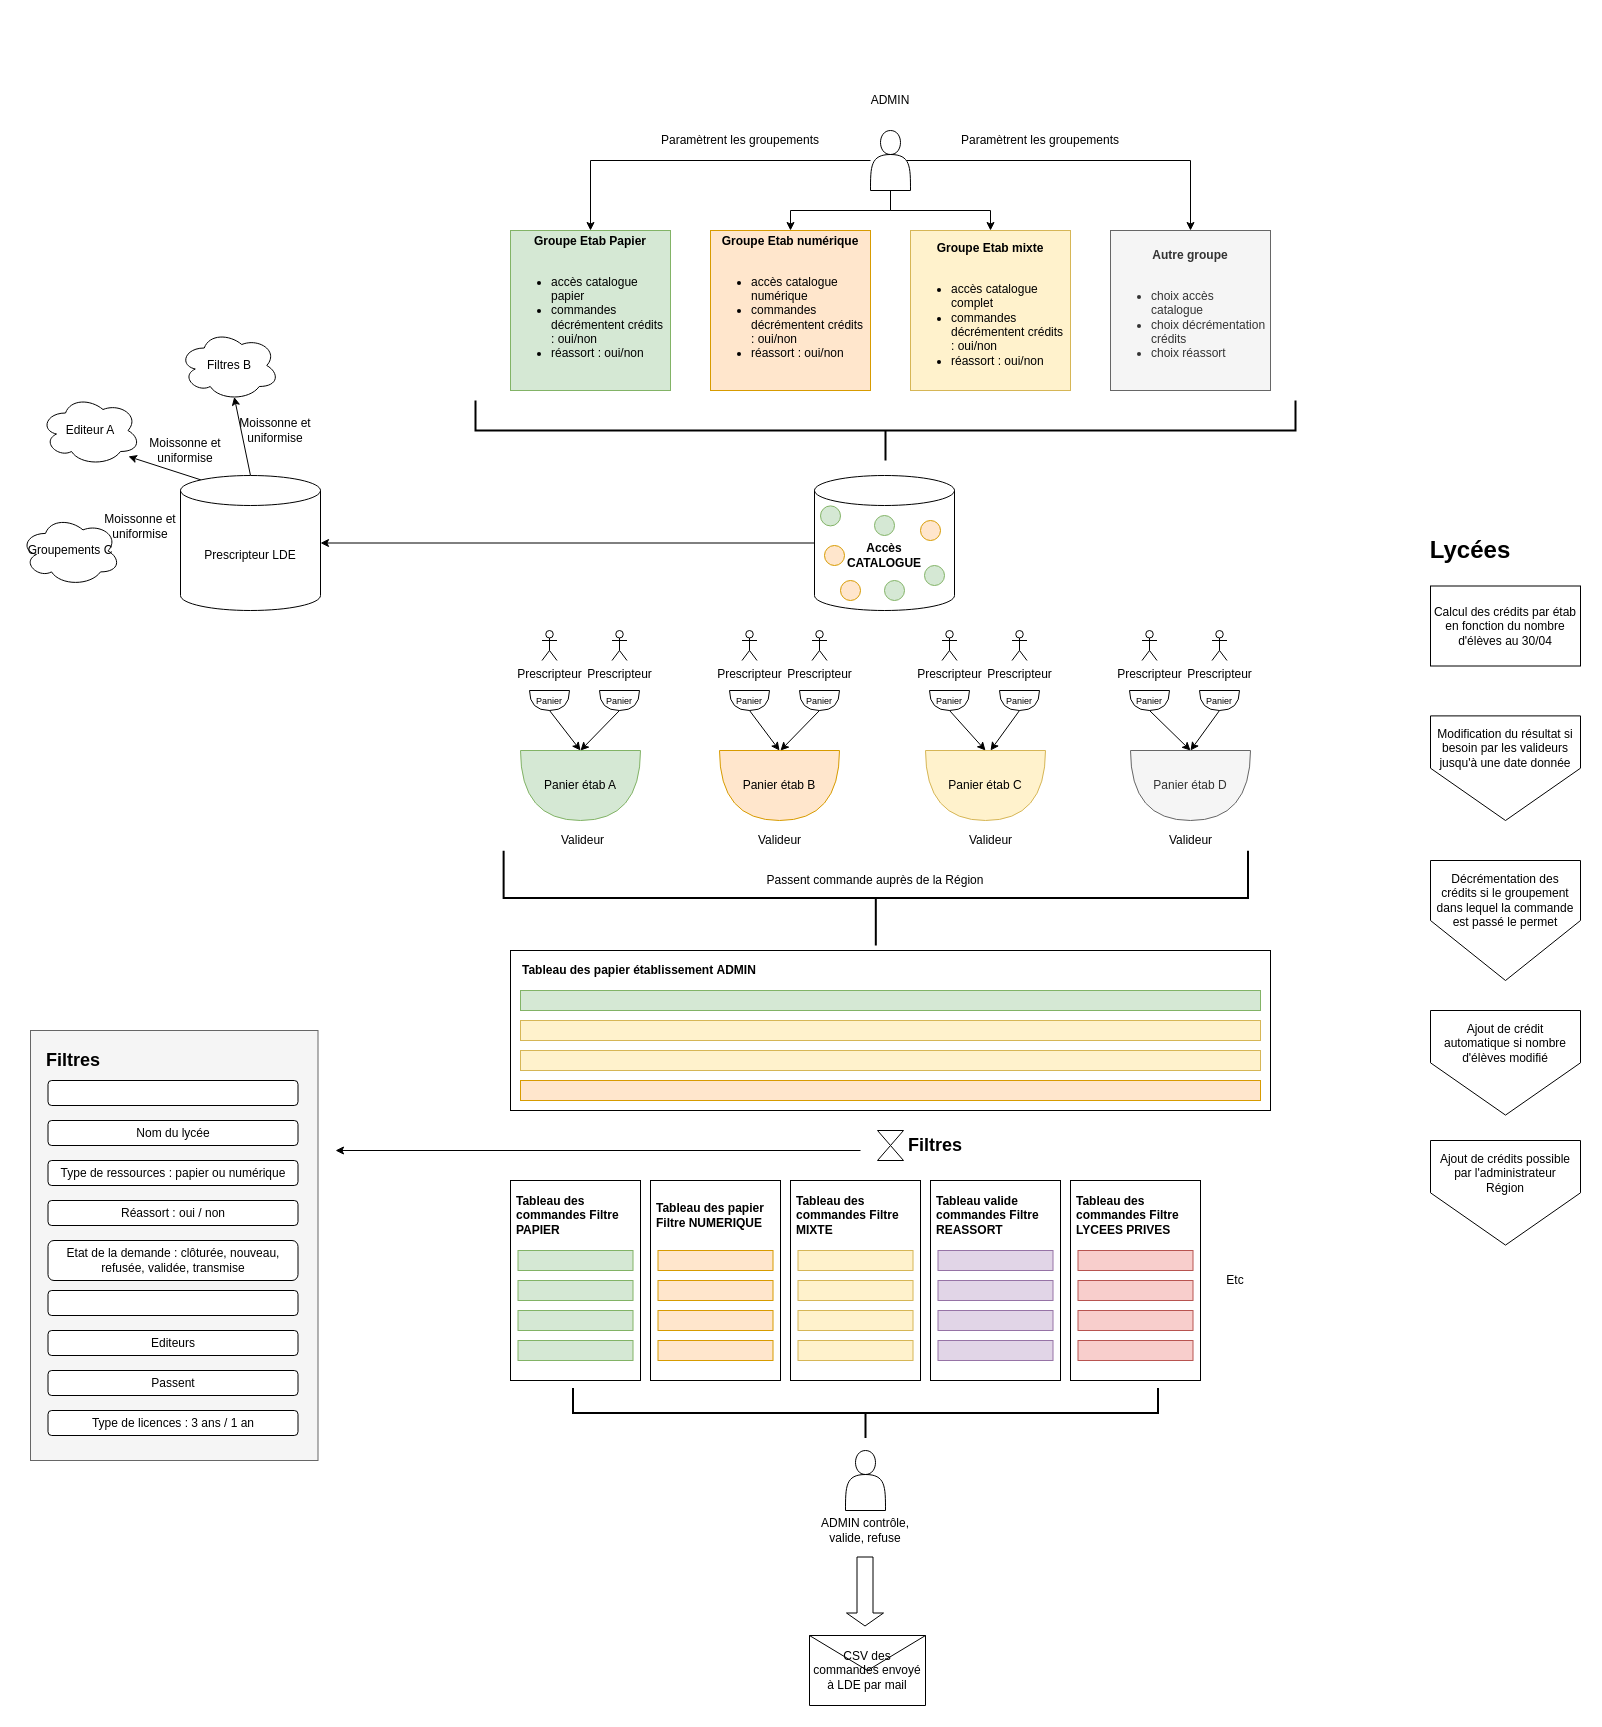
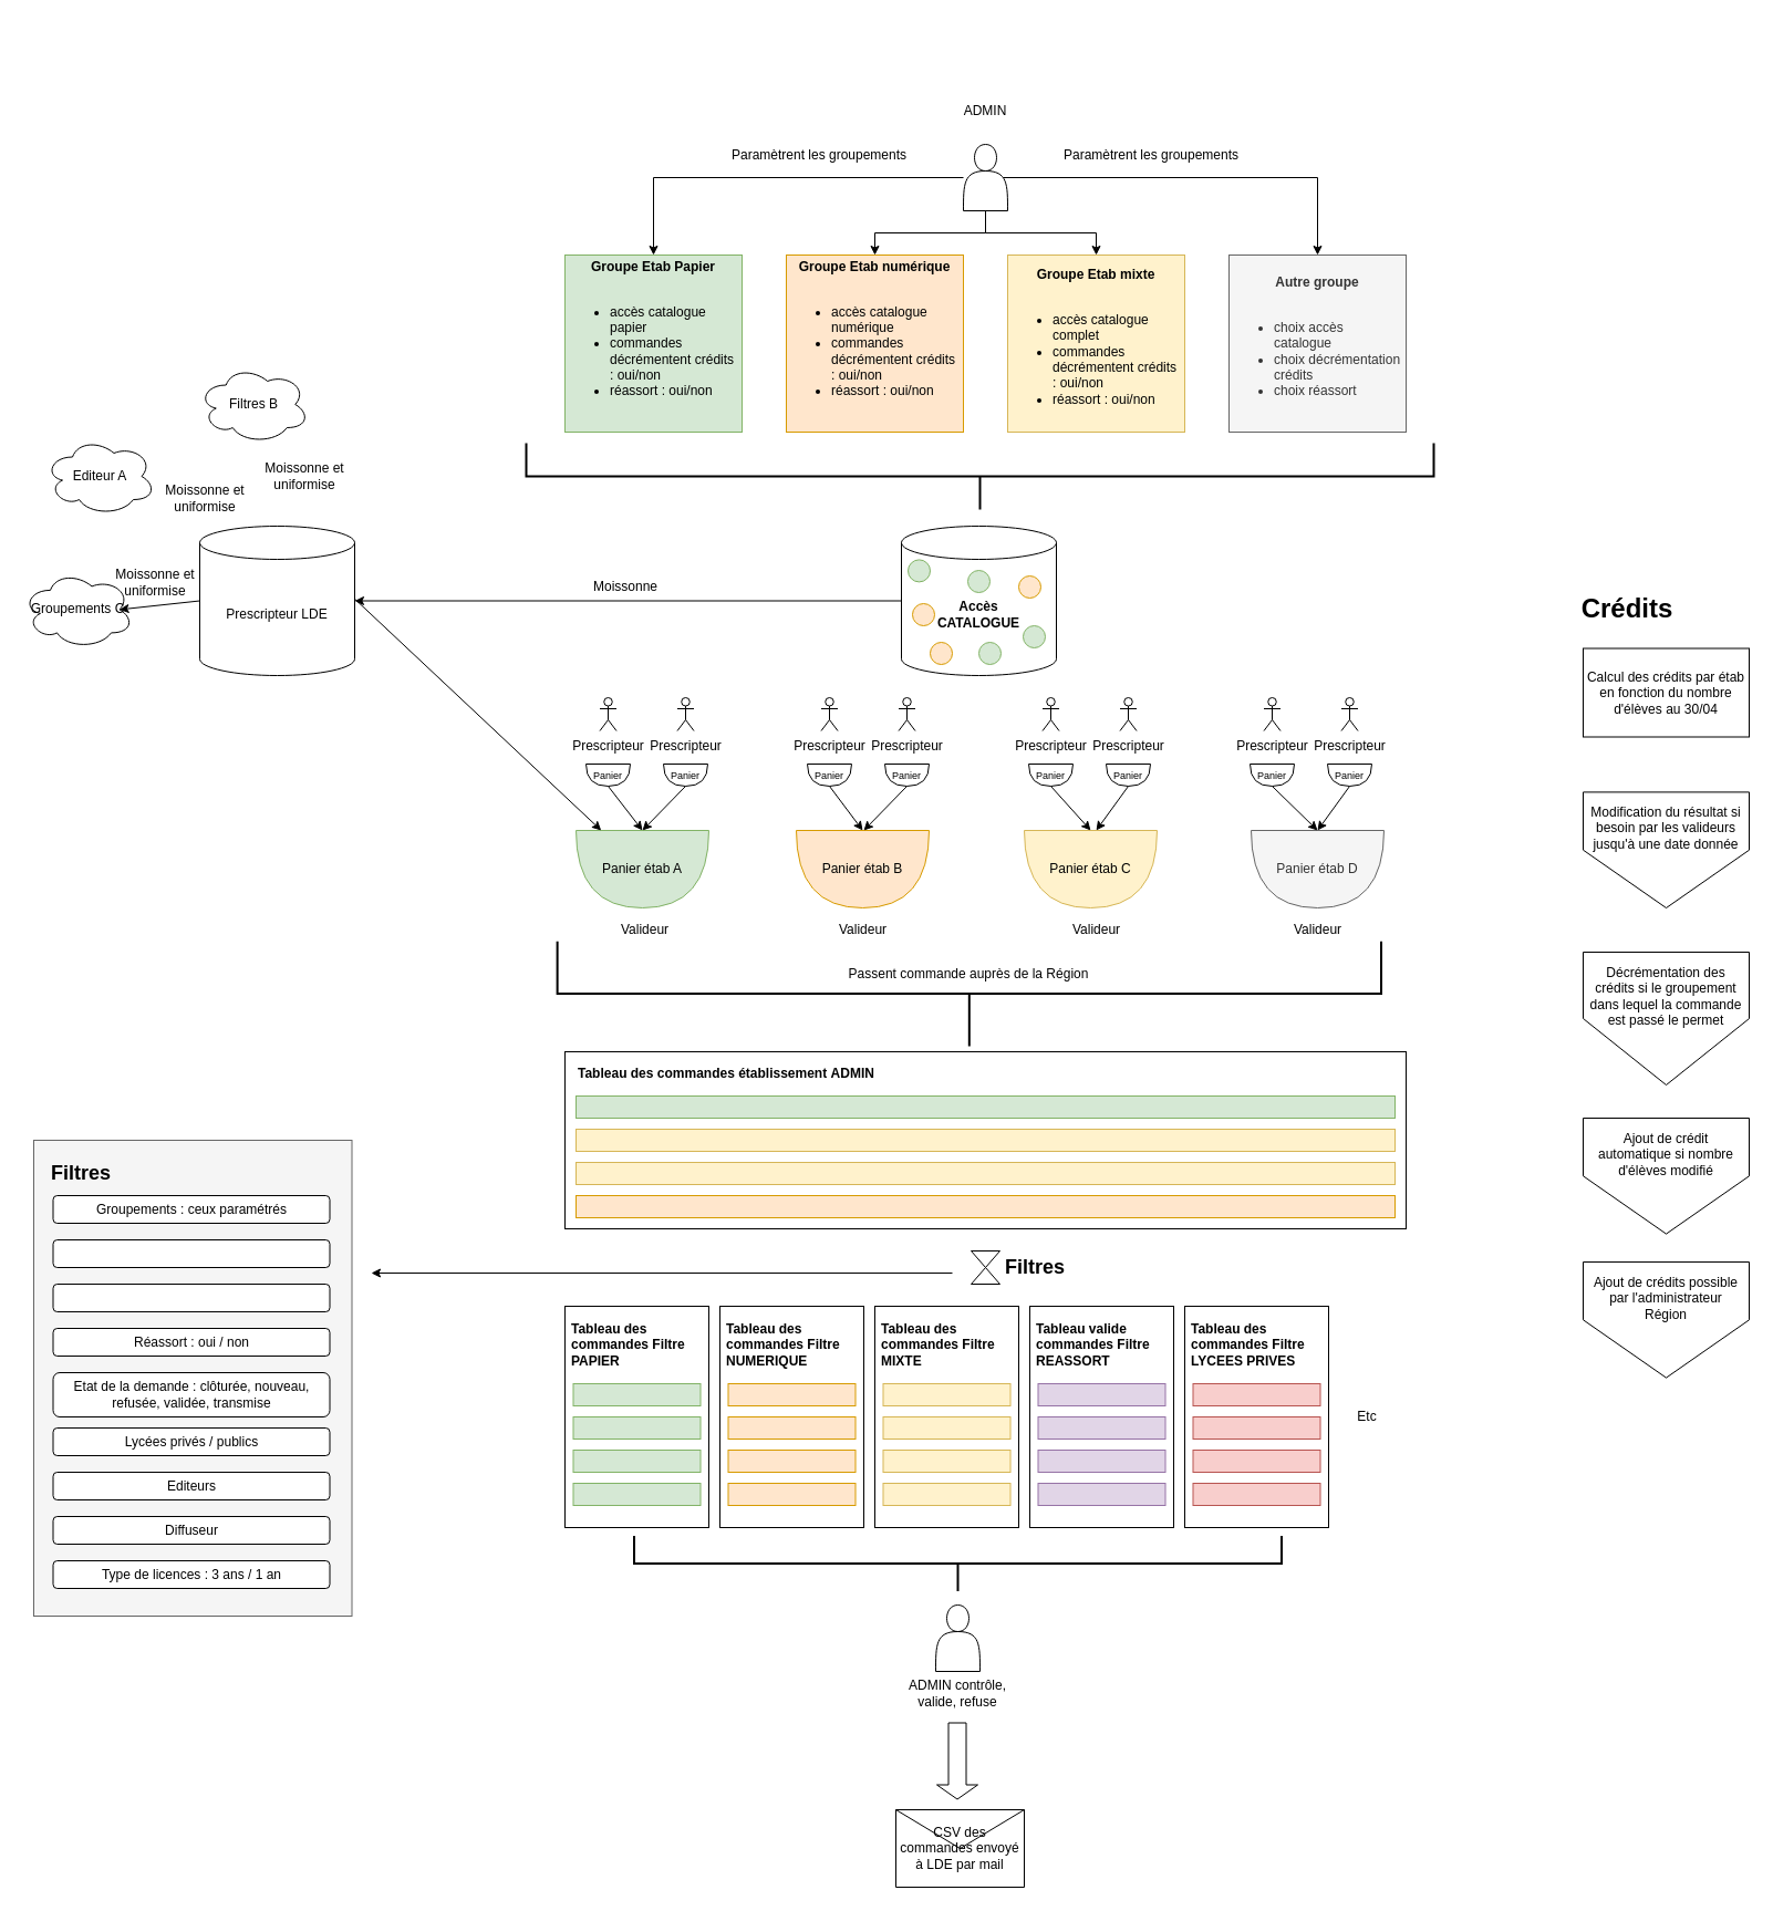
- <mxCell id="161" style="edgeStyle=none;rounded=0;orthogonalLoop=1;jettySize=auto;html=1;exitX=0.5;exitY=0;exitDx=0;exitDy=0;exitPerimeter=0;entryX=0.55;entryY=0.95;entryDx=0;entryDy=0;entryPerimeter=0;" edge="1" parent="1" source="164" target="159"><mxGeometry relative="1" as="geometry" /></mxCell>
+ <mxCell id="161" style="edgeStyle=none;rounded=0;orthogonalLoop=1;jettySize=auto;html=1;exitX=0.5;exitY=0;exitDx=0;exitDy=0;exitPerimeter=0;" edge="1" parent="1" source="164" target="137"><mxGeometry relative="1" as="geometry" /></mxCell>
- <mxCell id="162" style="edgeStyle=none;rounded=0;orthogonalLoop=1;jettySize=auto;html=1;exitX=0.145;exitY=0;exitDx=0;exitDy=4.35;exitPerimeter=0;entryX=0.879;entryY=0.871;entryDx=0;entryDy=0;entryPerimeter=0;" edge="1" parent="1" source="164" target="158"><mxGeometry relative="1" as="geometry" /></mxCell>
+ <mxCell id="168" value="Moissonne" style="text;html=1;strokeColor=none;fillColor=none;align=center;verticalAlign=middle;whiteSpace=wrap;rounded=0;" vertex="1" parent="1"><mxGeometry x="520" y="520" width="90" height="20" as="geometry" /></mxCell>
+ <mxCell id="163" style="edgeStyle=none;rounded=0;orthogonalLoop=1;jettySize=auto;html=1;exitX=0;exitY=0.5;exitDx=0;exitDy=0;exitPerimeter=0;entryX=0.875;entryY=0.5;entryDx=0;entryDy=0;entryPerimeter=0;" edge="1" parent="1" source="164" target="160"><mxGeometry relative="1" as="geometry" /></mxCell>
- <mxCell id="170" value="&lt;font style=&quot;font-size: 24px&quot;&gt;&lt;b&gt;Lycées&lt;/b&gt;&lt;/font&gt;" style="text;html=1;strokeColor=none;fillColor=none;align=center;verticalAlign=middle;whiteSpace=wrap;rounded=0;" vertex="1" parent="1"><mxGeometry x="1445" y="540" width="50" height="20" as="geometry" /></mxCell>
+ <mxCell id="170" value="&lt;font style=&quot;font-size: 24px&quot;&gt;&lt;b&gt;Crédits&lt;/b&gt;&lt;/font&gt;" style="text;html=1;strokeColor=none;fillColor=none;align=center;verticalAlign=middle;whiteSpace=wrap;rounded=0;" vertex="1" parent="1"><mxGeometry x="1445" y="540" width="50" height="20" as="geometry" /></mxCell>
- <mxCell id="14" value="&lt;div align=&quot;left&quot;&gt;&lt;b&gt;Tableau des papier établissement&lt;/b&gt; &lt;b&gt;ADMIN&lt;/b&gt;&lt;br&gt;&lt;/div&gt;" style="text;html=1;strokeColor=none;fillColor=none;align=left;verticalAlign=middle;whiteSpace=wrap;rounded=0;" vertex="1" parent="1"><mxGeometry x="520" y="960" width="310" height="20" as="geometry" /></mxCell>
+ <mxCell id="14" value="&lt;div align=&quot;left&quot;&gt;&lt;b&gt;Tableau des commandes établissement&lt;/b&gt; &lt;b&gt;ADMIN&lt;/b&gt;&lt;br&gt;&lt;/div&gt;" style="text;html=1;strokeColor=none;fillColor=none;align=left;verticalAlign=middle;whiteSpace=wrap;rounded=0;" vertex="1" parent="1"><mxGeometry x="520" y="960" width="310" height="20" as="geometry" /></mxCell>
+ <mxCell id="89" value="Groupements : ceux paramétrés" style="text;html=1;strokeColor=none;fillColor=none;align=center;verticalAlign=middle;whiteSpace=wrap;rounded=0;" vertex="1" parent="87"><mxGeometry x="5" y="2.5" width="240" height="20" as="geometry" /></mxCell>
- <mxCell id="86" value="Nom du lycée" style="text;html=1;strokeColor=none;fillColor=none;align=center;verticalAlign=middle;whiteSpace=wrap;rounded=0;" vertex="1" parent="84"><mxGeometry x="5" y="2.5" width="240" height="20" as="geometry" /></mxCell>
- <mxCell id="77" value="&lt;div&gt;Type de ressources : papier ou numérique&lt;/div&gt;" style="text;html=1;strokeColor=none;fillColor=none;align=center;verticalAlign=middle;whiteSpace=wrap;rounded=0;" vertex="1" parent="75"><mxGeometry x="5" y="2.5" width="240" height="20" as="geometry" /></mxCell>
- <mxCell id="31" value="&lt;div align=&quot;left&quot;&gt;&lt;b&gt;Tableau des papier Filtre NUMERIQUE&lt;/b&gt;&lt;br&gt;&lt;/div&gt;" style="text;html=1;strokeColor=none;fillColor=none;align=center;verticalAlign=middle;whiteSpace=wrap;rounded=0;" vertex="1" parent="29"><mxGeometry x="5" y="10" width="115" height="50" as="geometry" /></mxCell>
+ <mxCell id="31" value="&lt;div align=&quot;left&quot;&gt;&lt;b&gt;Tableau des commandes Filtre NUMERIQUE&lt;/b&gt;&lt;br&gt;&lt;/div&gt;" style="text;html=1;strokeColor=none;fillColor=none;align=center;verticalAlign=middle;whiteSpace=wrap;rounded=0;" vertex="1" parent="29"><mxGeometry x="5" y="10" width="115" height="50" as="geometry" /></mxCell>
+ <mxCell id="92" value="Lycées privés / publics" style="text;html=1;strokeColor=none;fillColor=none;align=center;verticalAlign=middle;whiteSpace=wrap;rounded=0;" vertex="1" parent="90"><mxGeometry x="5" y="2.5" width="240" height="20" as="geometry" /></mxCell>
- <mxCell id="98" value="Passent" style="text;html=1;strokeColor=none;fillColor=none;align=center;verticalAlign=middle;whiteSpace=wrap;rounded=0;" vertex="1" parent="96"><mxGeometry x="5" y="2.5" width="240" height="20" as="geometry" /></mxCell>
+ <mxCell id="98" value="Diffuseur" style="text;html=1;strokeColor=none;fillColor=none;align=center;verticalAlign=middle;whiteSpace=wrap;rounded=0;" vertex="1" parent="96"><mxGeometry x="5" y="2.5" width="240" height="20" as="geometry" /></mxCell>
